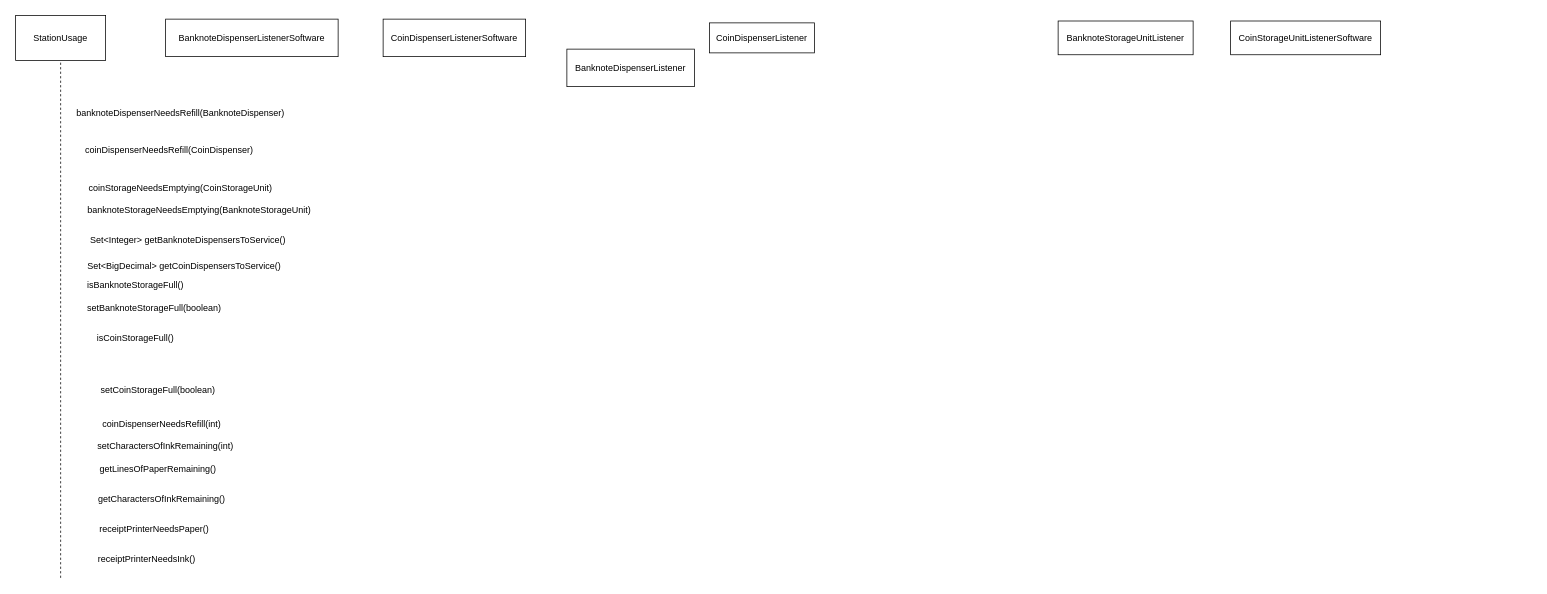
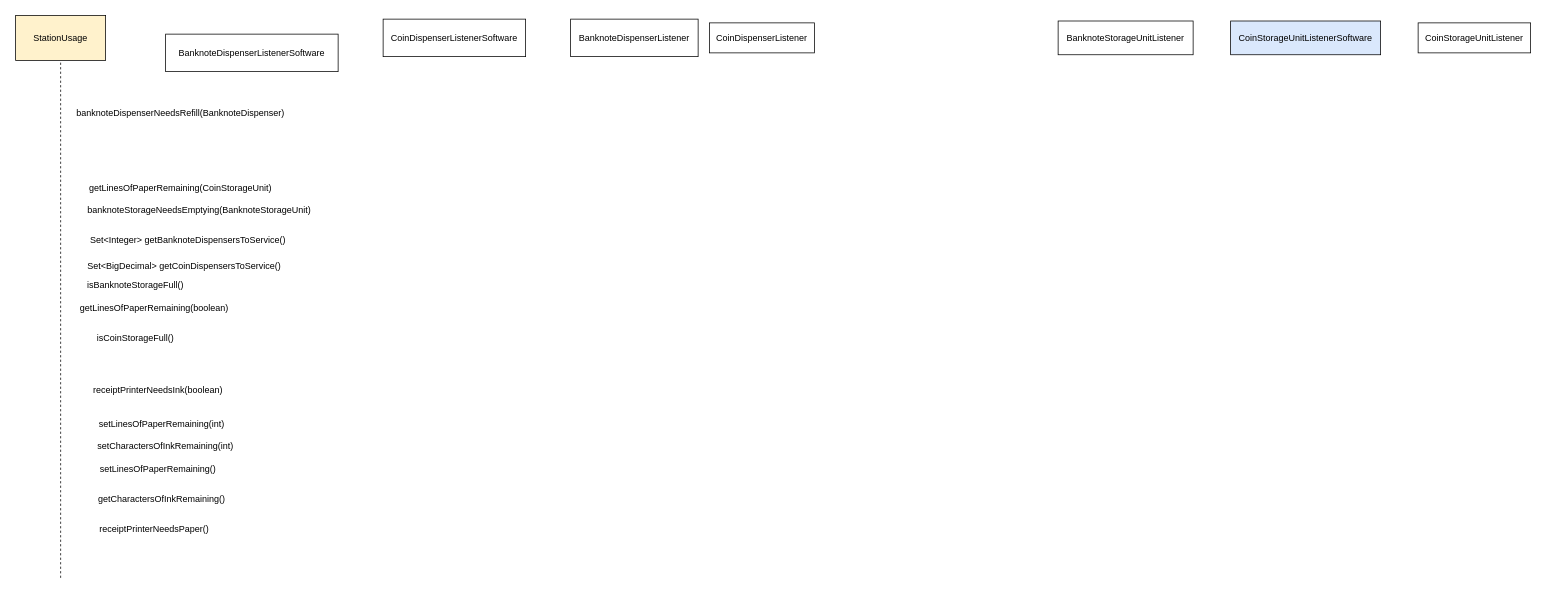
- <mxCell id="2" value="StationUsage" style="rounded=0;whiteSpace=wrap;html=1;" vertex="1" parent="1"><mxGeometry x="20" y="20" width="120" height="60" as="geometry" /></mxCell>
+ <mxCell id="2" value="StationUsage" style="rounded=0;whiteSpace=wrap;html=1;fillColor=#fff2cc;" vertex="1" parent="1"><mxGeometry x="20" y="20" width="120" height="60" as="geometry" /></mxCell>
- <mxCell id="9" value="BanknoteDispenserListenerSoftware" style="rounded=0;whiteSpace=wrap;html=1;" vertex="1" parent="1"><mxGeometry x="220" y="25" width="230" height="50" as="geometry" /></mxCell>
+ <mxCell id="9" value="BanknoteDispenserListenerSoftware" style="rounded=0;whiteSpace=wrap;html=1;" vertex="1" parent="1"><mxGeometry x="220" y="45" width="230" height="50" as="geometry" /></mxCell>
- <mxCell id="4" value="CoinStorageUnitListenerSoftware" style="rounded=0;whiteSpace=wrap;html=1;" vertex="1" parent="1"><mxGeometry x="1640" y="27.5" width="200" height="45" as="geometry" /></mxCell>
+ <mxCell id="4" value="CoinStorageUnitListenerSoftware" style="rounded=0;whiteSpace=wrap;html=1;fillColor=#dae8fc;" vertex="1" parent="1"><mxGeometry x="1640" y="27.5" width="200" height="45" as="geometry" /></mxCell>
+ <mxCell id="3" value="&lt;span&gt;CoinStorageUnitListener&lt;/span&gt;" style="rounded=0;whiteSpace=wrap;html=1;" vertex="1" parent="1"><mxGeometry x="1890" y="30" width="150" height="40" as="geometry" /></mxCell>
- <mxCell id="8" value="BanknoteDispenserListener" style="rounded=0;whiteSpace=wrap;html=1;" vertex="1" parent="1"><mxGeometry x="755" y="65" width="170" height="50" as="geometry" /></mxCell>
+ <mxCell id="8" value="BanknoteDispenserListener" style="rounded=0;whiteSpace=wrap;html=1;" vertex="1" parent="1"><mxGeometry x="760" y="25" width="170" height="50" as="geometry" /></mxCell>
- <mxCell id="12" value="coinDispenserNeedsRefill(CoinDispenser)" style="text;html=1;strokeColor=none;fillColor=none;align=center;verticalAlign=middle;whiteSpace=wrap;rounded=0;" vertex="1" parent="1"><mxGeometry x="100" y="180" width="250" height="40" as="geometry" /></mxCell>
- <mxCell id="13" value="coinStorageNeedsEmptying(CoinStorageUnit)" style="text;html=1;strokeColor=none;fillColor=none;align=center;verticalAlign=middle;whiteSpace=wrap;rounded=0;" vertex="1" parent="1"><mxGeometry x="110" y="230" width="260" height="40" as="geometry" /></mxCell>
+ <mxCell id="13" value="getLinesOfPaperRemaining(CoinStorageUnit)" style="text;html=1;strokeColor=none;fillColor=none;align=center;verticalAlign=middle;whiteSpace=wrap;rounded=0;" vertex="1" parent="1"><mxGeometry x="110" y="230" width="260" height="40" as="geometry" /></mxCell>
- <mxCell id="18" value="setBanknoteStorageFull(boolean)" style="text;html=1;strokeColor=none;fillColor=none;align=center;verticalAlign=middle;whiteSpace=wrap;rounded=0;" vertex="1" parent="1"><mxGeometry x="105" y="390" width="200" height="40" as="geometry" /></mxCell>
+ <mxCell id="18" value="getLinesOfPaperRemaining(boolean)" style="text;html=1;strokeColor=none;fillColor=none;align=center;verticalAlign=middle;whiteSpace=wrap;rounded=0;" vertex="1" parent="1"><mxGeometry x="105" y="390" width="200" height="40" as="geometry" /></mxCell>
- <mxCell id="20" value="setCoinStorageFull(boolean)" style="text;html=1;strokeColor=none;fillColor=none;align=center;verticalAlign=middle;whiteSpace=wrap;rounded=0;" vertex="1" parent="1"><mxGeometry x="120" y="500" width="180" height="40" as="geometry" /></mxCell>
+ <mxCell id="20" value="receiptPrinterNeedsInk(boolean)" style="text;html=1;strokeColor=none;fillColor=none;align=center;verticalAlign=middle;whiteSpace=wrap;rounded=0;" vertex="1" parent="1"><mxGeometry x="120" y="500" width="180" height="40" as="geometry" /></mxCell>
- <mxCell id="21" value="coinDispenserNeedsRefill(int)" style="text;html=1;strokeColor=none;fillColor=none;align=center;verticalAlign=middle;whiteSpace=wrap;rounded=0;" vertex="1" parent="1"><mxGeometry x="125" y="550" width="180" height="30" as="geometry" /></mxCell>
+ <mxCell id="21" value="setLinesOfPaperRemaining(int)" style="text;html=1;strokeColor=none;fillColor=none;align=center;verticalAlign=middle;whiteSpace=wrap;rounded=0;" vertex="1" parent="1"><mxGeometry x="125" y="550" width="180" height="30" as="geometry" /></mxCell>
- <mxCell id="23" value="getLinesOfPaperRemaining()" style="text;html=1;strokeColor=none;fillColor=none;align=center;verticalAlign=middle;whiteSpace=wrap;rounded=0;" vertex="1" parent="1"><mxGeometry x="120" y="610" width="180" height="30" as="geometry" /></mxCell>
+ <mxCell id="23" value="setLinesOfPaperRemaining()" style="text;html=1;strokeColor=none;fillColor=none;align=center;verticalAlign=middle;whiteSpace=wrap;rounded=0;" vertex="1" parent="1"><mxGeometry x="120" y="610" width="180" height="30" as="geometry" /></mxCell>
- <mxCell id="26" value="receiptPrinterNeedsInk()" style="text;html=1;strokeColor=none;fillColor=none;align=center;verticalAlign=middle;whiteSpace=wrap;rounded=0;" vertex="1" parent="1"><mxGeometry x="115" y="730" width="160" height="30" as="geometry" /></mxCell>
